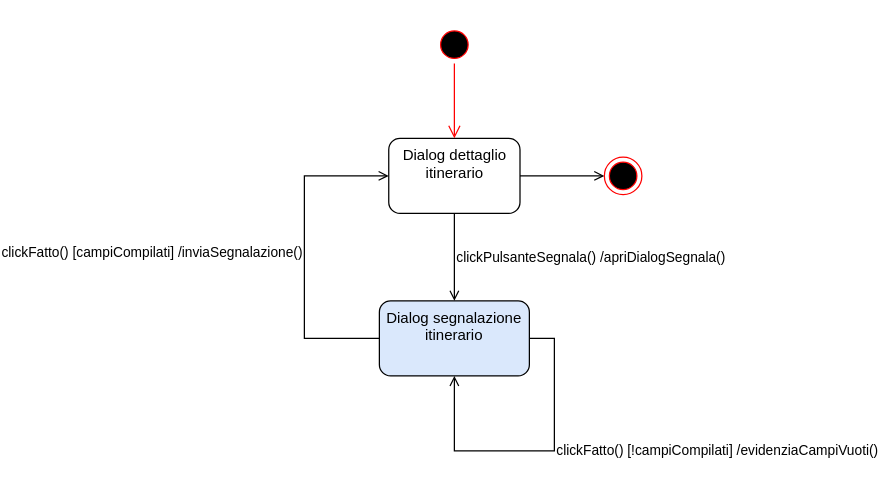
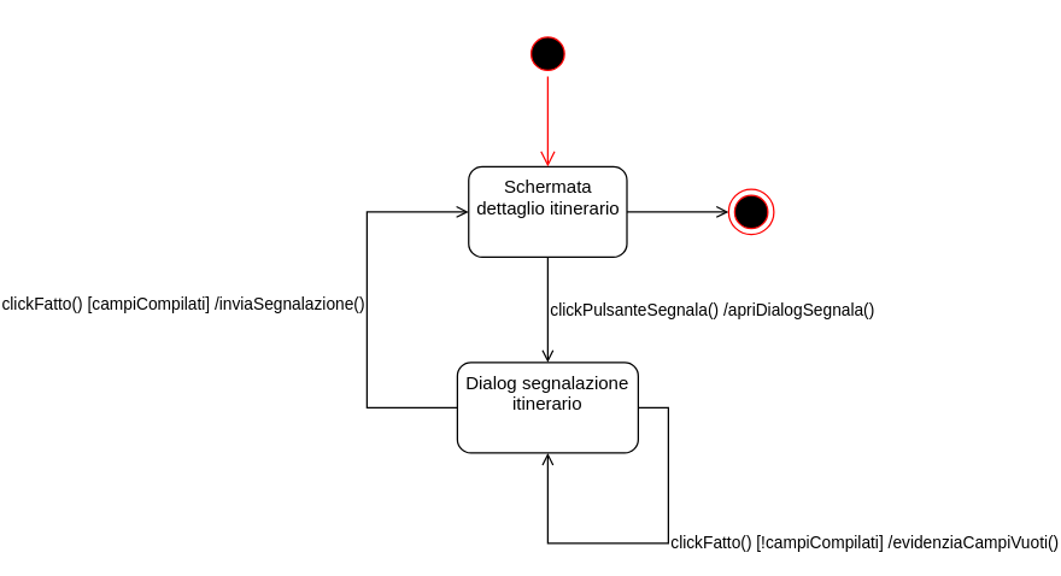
- <mxCell id="4" value="Dialog dettaglio itinerario" style="rounded=1;whiteSpace=wrap;html=1;verticalAlign=top;" vertex="1" parent="1"><mxGeometry x="87.5" y="110" width="105" height="60" as="geometry" /></mxCell>
+ <mxCell id="4" value="Schermata dettaglio itinerario" style="rounded=1;whiteSpace=wrap;html=1;verticalAlign=top;" vertex="1" parent="1"><mxGeometry x="87.5" y="110" width="105" height="60" as="geometry" /></mxCell>
- <mxCell id="8" value="Dialog segnalazione itinerario" style="rounded=1;whiteSpace=wrap;html=1;verticalAlign=top;fillColor=#dae8fc;" vertex="1" parent="1"><mxGeometry x="80" y="240" width="120" height="60" as="geometry" /></mxCell>
+ <mxCell id="8" value="Dialog segnalazione itinerario" style="rounded=1;whiteSpace=wrap;html=1;verticalAlign=top;" vertex="1" parent="1"><mxGeometry x="80" y="240" width="120" height="60" as="geometry" /></mxCell>
